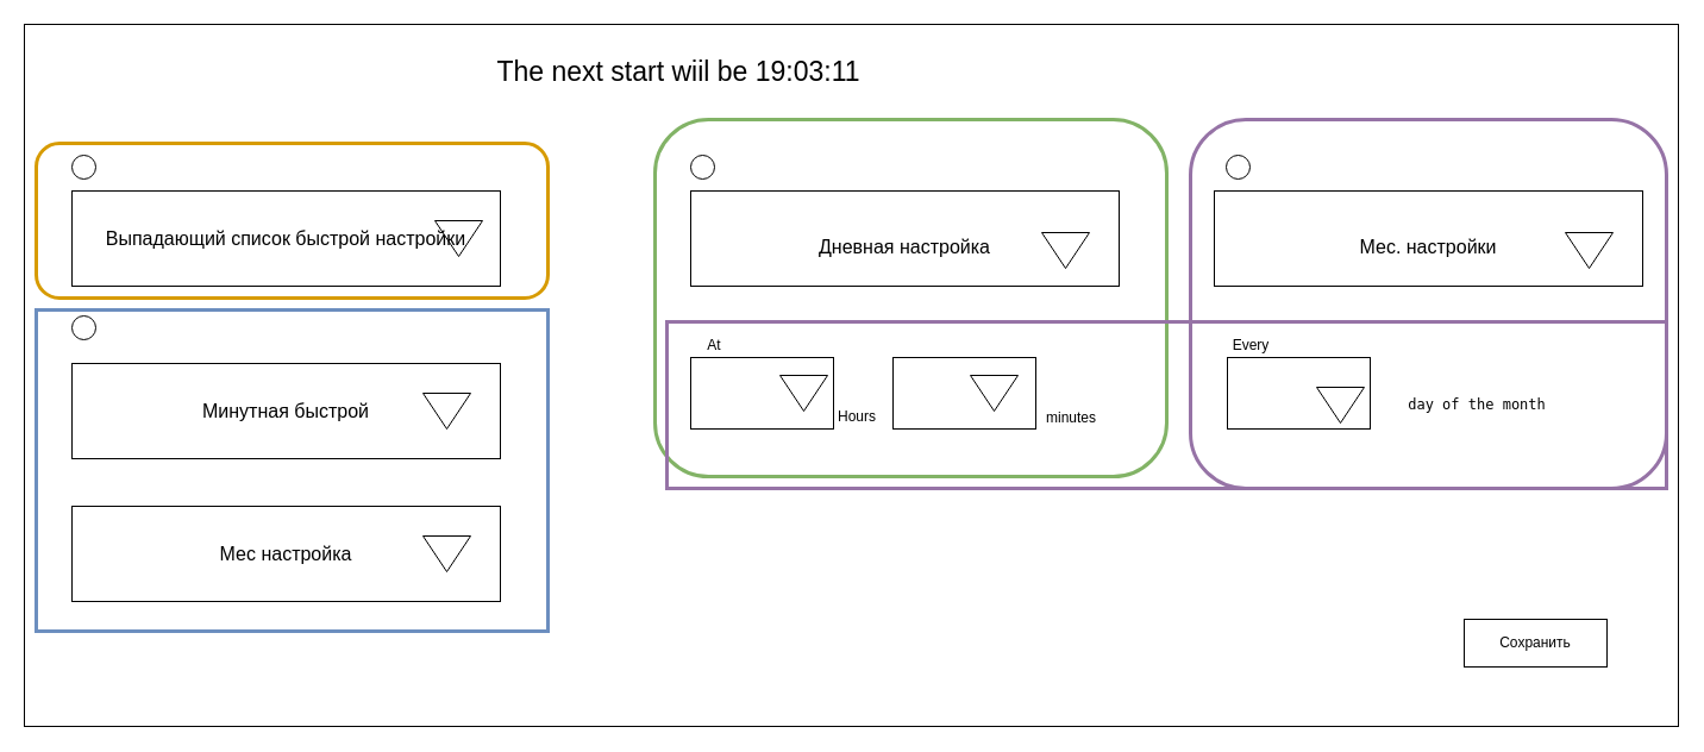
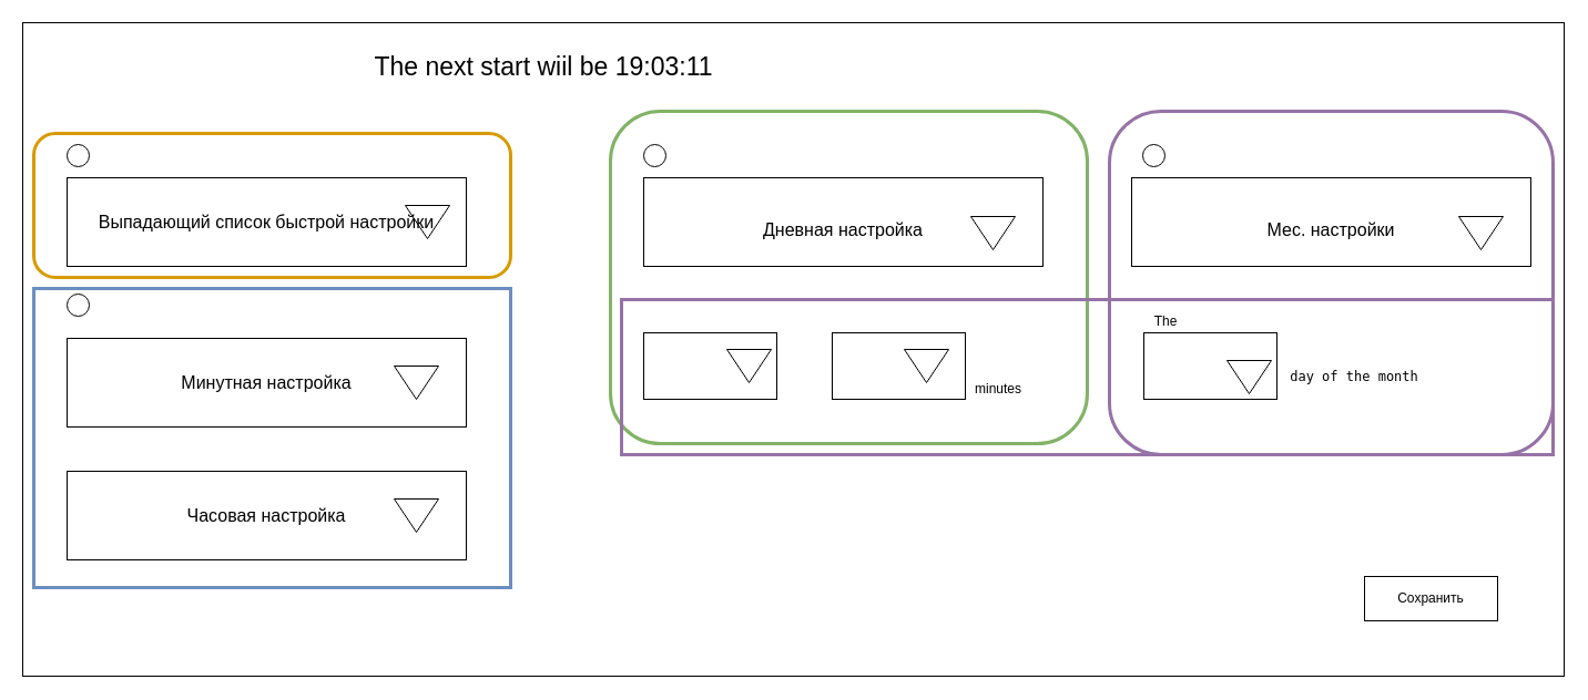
- <mxCell id="3" value="&lt;font style=&quot;font-size: 23px&quot;&gt;The next start wiil be 19:03:11&lt;/font&gt;" style="text;html=1;strokeColor=none;fillColor=none;align=center;verticalAlign=middle;whiteSpace=wrap;rounded=0;" vertex="1" parent="1"><mxGeometry x="270" y="50" width="600" height="20" as="geometry" /></mxCell>
+ <mxCell id="3" value="&lt;font style=&quot;font-size: 23px&quot;&gt;The next start wiil be 19:03:11&lt;/font&gt;" style="text;html=1;strokeColor=none;fillColor=none;align=center;verticalAlign=middle;whiteSpace=wrap;rounded=0;" vertex="1" parent="1"><mxGeometry x="190" y="50" width="600" height="20" as="geometry" /></mxCell>
- <mxCell id="16" value="At" style="text;html=1;strokeColor=none;fillColor=none;align=center;verticalAlign=middle;whiteSpace=wrap;rounded=0;" vertex="1" parent="1"><mxGeometry x="580" y="280" width="40" height="20" as="geometry" /></mxCell>
- <mxCell id="22" value="Every" style="text;html=1;strokeColor=none;fillColor=none;align=center;verticalAlign=middle;whiteSpace=wrap;rounded=0;" vertex="1" parent="1"><mxGeometry x="1031" y="280" width="40" height="20" as="geometry" /></mxCell>
+ <mxCell id="22" value="The" style="text;html=1;strokeColor=none;fillColor=none;align=center;verticalAlign=middle;whiteSpace=wrap;rounded=0;" vertex="1" parent="1"><mxGeometry x="1031" y="280" width="40" height="20" as="geometry" /></mxCell>
- <mxCell id="25" value="&lt;pre class=&quot;tw-data-text tw-text-large tw-ta&quot; id=&quot;tw-target-text&quot; style=&quot;text-align: left&quot; dir=&quot;ltr&quot;&gt;&lt;span class=&quot;Y2IQFc&quot; lang=&quot;en&quot;&gt;day of the month&lt;/span&gt;&lt;/pre&gt;" style="text;html=1;strokeColor=none;fillColor=none;align=center;verticalAlign=middle;whiteSpace=wrap;rounded=0;" vertex="1" parent="1"><mxGeometry x="1201" y="300" width="80" height="80" as="geometry" /></mxCell>
+ <mxCell id="25" value="&lt;pre class=&quot;tw-data-text tw-text-large tw-ta&quot; id=&quot;tw-target-text&quot; style=&quot;text-align: left&quot; dir=&quot;ltr&quot;&gt;&lt;span class=&quot;Y2IQFc&quot; lang=&quot;en&quot;&gt;day of the month&lt;/span&gt;&lt;/pre&gt;" style="text;html=1;strokeColor=none;fillColor=none;align=center;verticalAlign=middle;whiteSpace=wrap;rounded=0;" vertex="1" parent="1"><mxGeometry x="1181" y="300" width="80" height="80" as="geometry" /></mxCell>
- <mxCell id="5" value="&lt;font style=&quot;font-size: 16px&quot;&gt;Минутная быстрой&lt;br&gt;&lt;/font&gt;" style="rounded=0;whiteSpace=wrap;html=1;fillColor=none;gradientColor=none;" vertex="1" parent="1"><mxGeometry x="60" y="305" width="360" height="80" as="geometry" /></mxCell>
+ <mxCell id="5" value="&lt;font style=&quot;font-size: 16px&quot;&gt;Минутная настройка&lt;br&gt;&lt;/font&gt;" style="rounded=0;whiteSpace=wrap;html=1;fillColor=none;gradientColor=none;" vertex="1" parent="1"><mxGeometry x="60" y="305" width="360" height="80" as="geometry" /></mxCell>
- <mxCell id="17" value="Hours" style="text;html=1;strokeColor=none;fillColor=none;align=center;verticalAlign=middle;whiteSpace=wrap;rounded=0;" vertex="1" parent="1"><mxGeometry x="700" y="340" width="40" height="20" as="geometry" /></mxCell>
- <mxCell id="6" value="&lt;font style=&quot;font-size: 16px&quot;&gt;Мес настройка&lt;br&gt;&lt;/font&gt;" style="rounded=0;whiteSpace=wrap;html=1;fillColor=none;gradientColor=none;" vertex="1" parent="1"><mxGeometry x="60" y="425" width="360" height="80" as="geometry" /></mxCell>
+ <mxCell id="6" value="&lt;font style=&quot;font-size: 16px&quot;&gt;Часовая настройка&lt;br&gt;&lt;/font&gt;" style="rounded=0;whiteSpace=wrap;html=1;fillColor=none;gradientColor=none;" vertex="1" parent="1"><mxGeometry x="60" y="425" width="360" height="80" as="geometry" /></mxCell>
